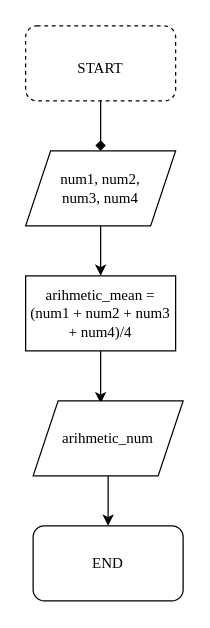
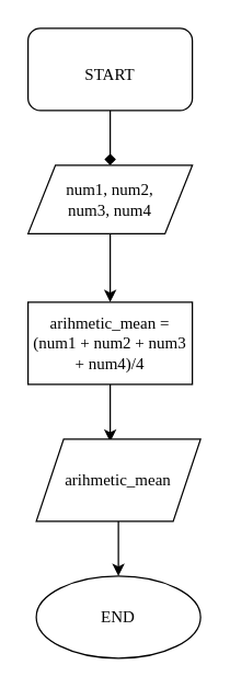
- <mxCell id="3" value="&lt;font style=&quot;font-size: 12px;&quot;&gt;START&lt;/font&gt;" style="rounded=1;whiteSpace=wrap;html=1;fontFamily=Times New Roman;fontSize=20;dashed=1;" vertex="1" parent="1"><mxGeometry x="20" y="20" width="120" height="60" as="geometry" /></mxCell>
+ <mxCell id="3" value="&lt;font style=&quot;font-size: 12px;&quot;&gt;START&lt;/font&gt;" style="rounded=1;whiteSpace=wrap;html=1;fontFamily=Times New Roman;fontSize=20;" vertex="1" parent="1"><mxGeometry x="20" y="20" width="120" height="60" as="geometry" /></mxCell>
- <mxCell id="5" value="num1, num2,&lt;br&gt;num3, num4" style="shape=parallelogram;perimeter=parallelogramPerimeter;whiteSpace=wrap;html=1;fixedSize=1;fontFamily=Times New Roman;fontSize=12;" vertex="1" parent="1"><mxGeometry x="20" y="120" width="120" height="60" as="geometry" /></mxCell>
+ <mxCell id="5" value="num1, num2,&lt;br&gt;num3, num4" style="shape=parallelogram;perimeter=parallelogramPerimeter;whiteSpace=wrap;html=1;fixedSize=1;fontFamily=Times New Roman;fontSize=12;" vertex="1" parent="1"><mxGeometry x="20" y="120" width="120" height="50" as="geometry" /></mxCell>
- <mxCell id="9" value="arihmetic_num" style="shape=parallelogram;perimeter=parallelogramPerimeter;whiteSpace=wrap;html=1;fixedSize=1;fontFamily=Times New Roman;fontSize=12;" vertex="1" parent="1"><mxGeometry x="26" y="320" width="120" height="60" as="geometry" /></mxCell>
+ <mxCell id="9" value="arihmetic_mean" style="shape=parallelogram;perimeter=parallelogramPerimeter;whiteSpace=wrap;html=1;fixedSize=1;fontFamily=Times New Roman;fontSize=12;" vertex="1" parent="1"><mxGeometry x="26" y="320" width="120" height="60" as="geometry" /></mxCell>
- <mxCell id="10" value="END" style="rounded=1;whiteSpace=wrap;html=1;fontFamily=Times New Roman;fontSize=12;" vertex="1" parent="1"><mxGeometry x="26" y="420" width="120" height="60" as="geometry" /></mxCell>
+ <mxCell id="10" value="END" style="ellipse;whiteSpace=wrap;html=1;fontFamily=Times New Roman;fontSize=12;" vertex="1" parent="1"><mxGeometry x="26" y="420" width="120" height="60" as="geometry" /></mxCell>
